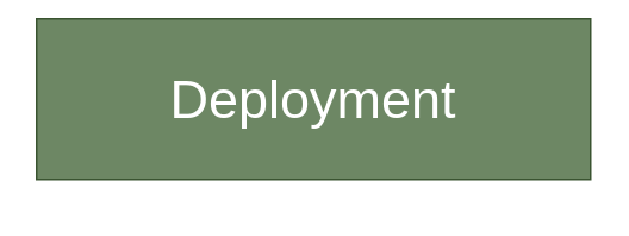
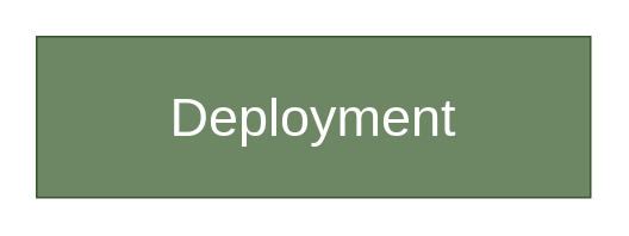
- <mxCell id="2" value="Deployment" style="rounded=0;whiteSpace=wrap;html=1;fillColor=#6d8764;fontColor=#ffffff;strokeColor=#3A5431;fontSize=30;" vertex="1" parent="1"><mxGeometry x="20" y="10" width="310" height="90" as="geometry" /></mxCell>
+ <mxCell id="2" value="Deployment" style="rounded=0;whiteSpace=wrap;html=1;fillColor=#6d8764;fontColor=#ffffff;strokeColor=#3A5431;fontSize=30;" vertex="1" parent="1"><mxGeometry x="20" y="20" width="310" height="90" as="geometry" /></mxCell>
